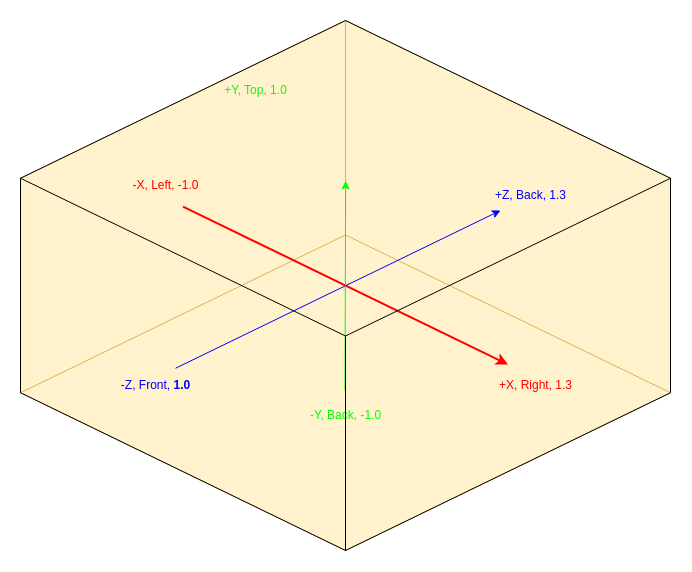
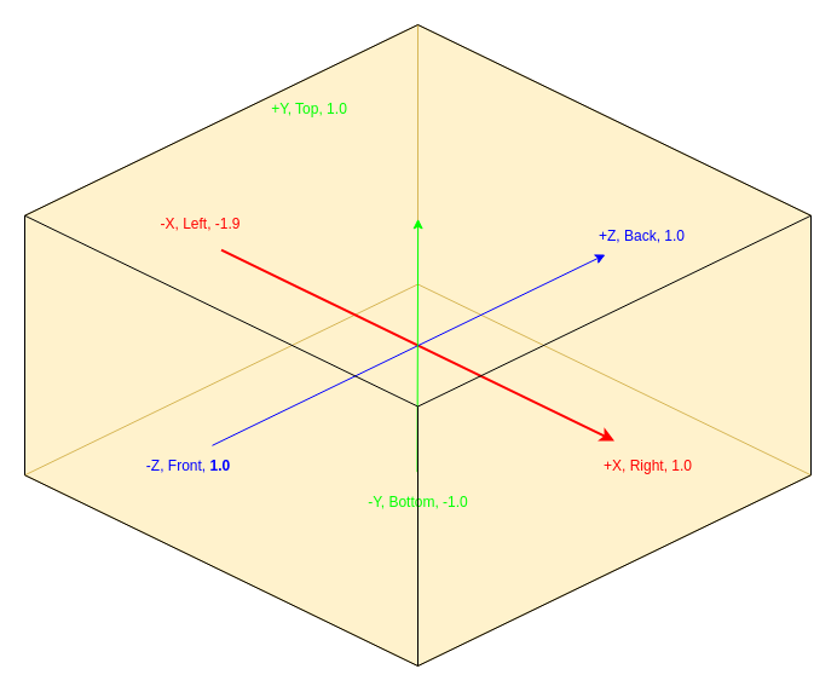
- <mxCell id="7" value="-X, Left, -1.0" style="text;html=1;align=center;verticalAlign=middle;resizable=0;points=[];autosize=1;strokeColor=none;fillColor=none;fontColor=#ff0000;" vertex="1" parent="1"><mxGeometry x="120" y="170" width="90" height="30" as="geometry" /></mxCell>
+ <mxCell id="7" value="-X, Left, -1.9" style="text;html=1;align=center;verticalAlign=middle;resizable=0;points=[];autosize=1;strokeColor=none;fillColor=none;fontColor=#ff0000;" vertex="1" parent="1"><mxGeometry x="120" y="170" width="90" height="30" as="geometry" /></mxCell>
- <mxCell id="11" value="&lt;font&gt;+Z, Back, 1.3&lt;/font&gt;" style="text;html=1;align=center;verticalAlign=middle;resizable=0;points=[];autosize=1;strokeColor=none;fillColor=none;fontColor=#0000FF;" vertex="1" parent="1"><mxGeometry x="485" y="180" width="90" height="30" as="geometry" /></mxCell>
+ <mxCell id="11" value="&lt;font&gt;+Z, Back, 1.0&lt;/font&gt;" style="text;html=1;align=center;verticalAlign=middle;resizable=0;points=[];autosize=1;strokeColor=none;fillColor=none;fontColor=#0000FF;" vertex="1" parent="1"><mxGeometry x="485" y="180" width="90" height="30" as="geometry" /></mxCell>
- <mxCell id="6" value="+X, Right, 1.3" style="text;html=1;align=center;verticalAlign=middle;resizable=0;points=[];autosize=1;strokeColor=none;fillColor=none;fontColor=#ff0000;" vertex="1" parent="1"><mxGeometry x="485" y="370" width="100" height="30" as="geometry" /></mxCell>
+ <mxCell id="6" value="+X, Right, 1.0" style="text;html=1;align=center;verticalAlign=middle;resizable=0;points=[];autosize=1;strokeColor=none;fillColor=none;fontColor=#ff0000;" vertex="1" parent="1"><mxGeometry x="485" y="370" width="100" height="30" as="geometry" /></mxCell>
- <mxCell id="9" value="&lt;font color=&quot;#00ff00&quot;&gt;-Y, Back, -1.0&lt;/font&gt;" style="text;html=1;align=center;verticalAlign=middle;resizable=0;points=[];autosize=1;strokeColor=none;fillColor=none;fontColor=#ff0000;" vertex="1" parent="1"><mxGeometry x="290" y="400" width="110" height="30" as="geometry" /></mxCell>
+ <mxCell id="9" value="&lt;font color=&quot;#00ff00&quot;&gt;-Y, Bottom, -1.0&lt;/font&gt;" style="text;html=1;align=center;verticalAlign=middle;resizable=0;points=[];autosize=1;strokeColor=none;fillColor=none;fontColor=#ff0000;" vertex="1" parent="1"><mxGeometry x="290" y="400" width="110" height="30" as="geometry" /></mxCell>
